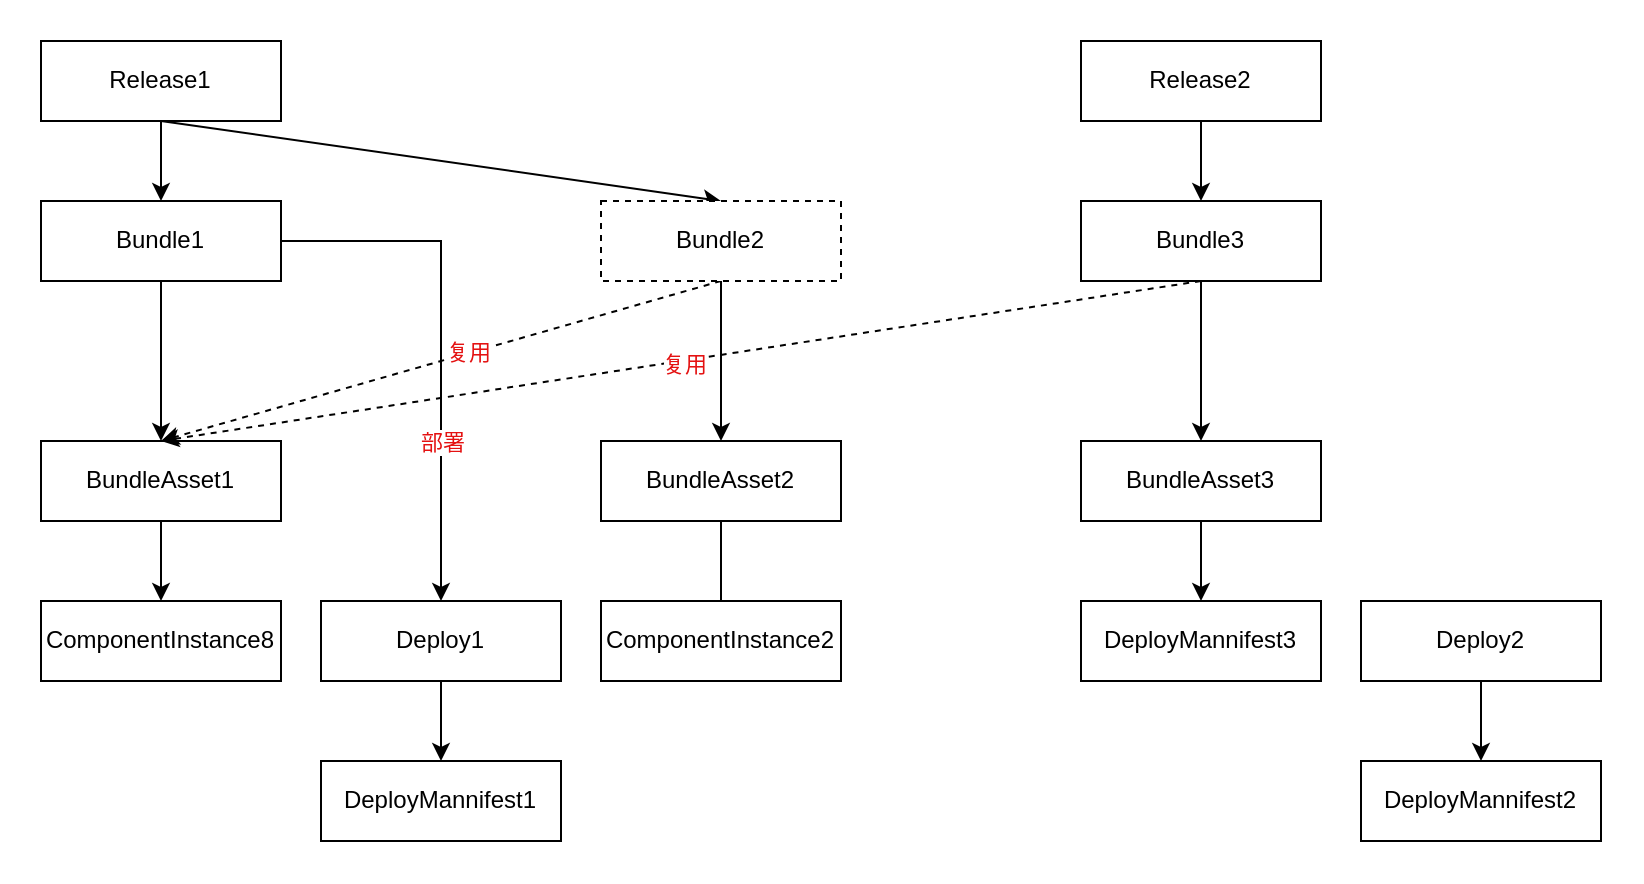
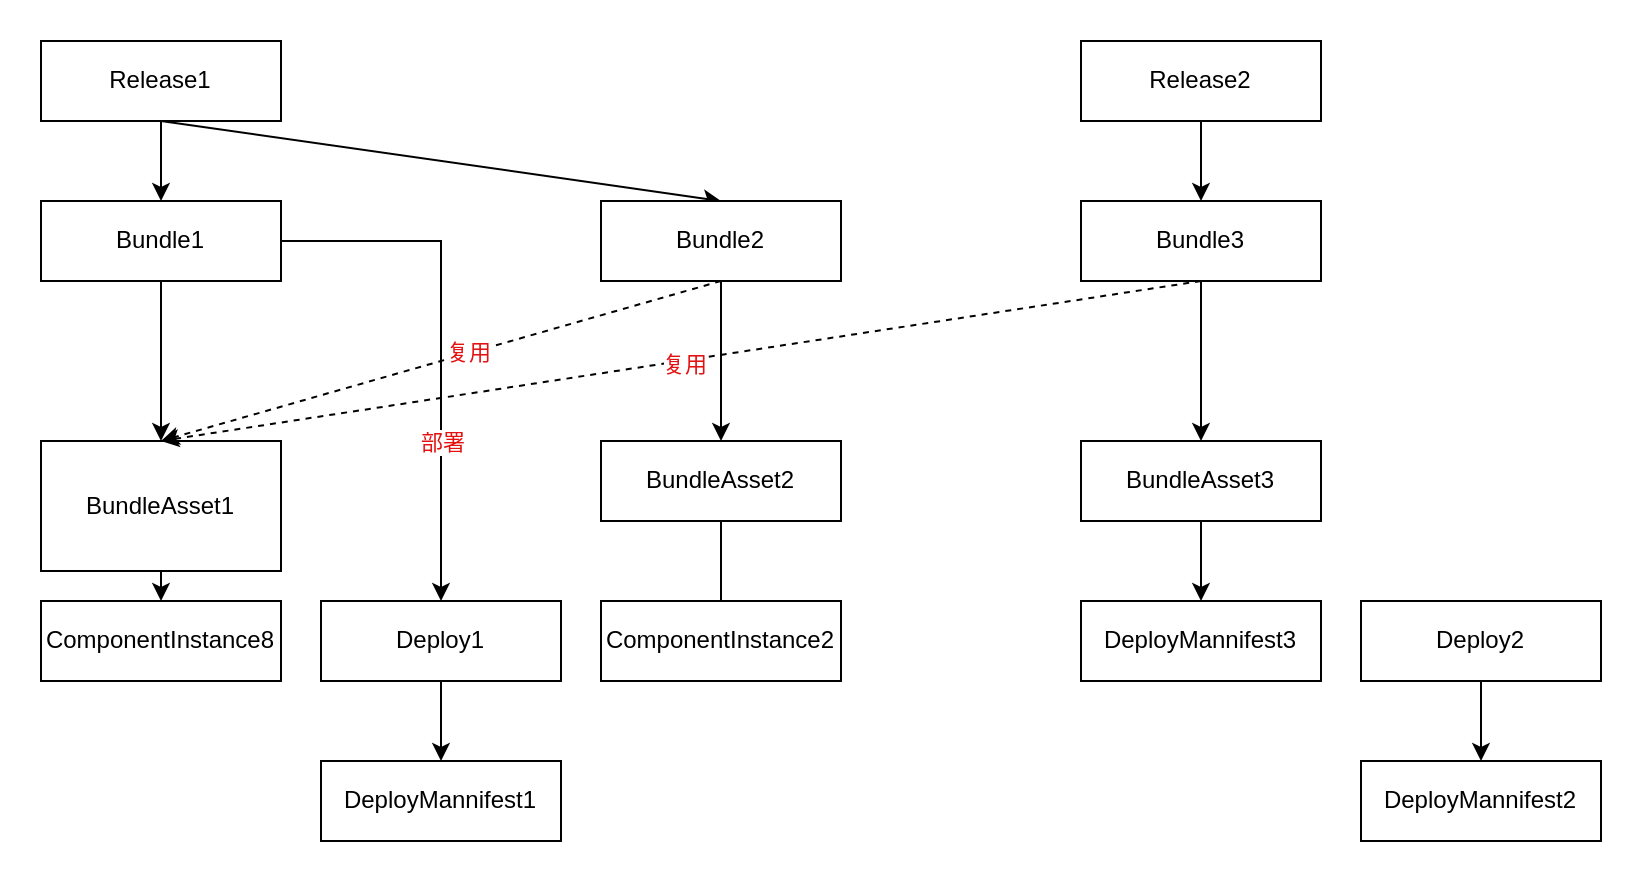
- <mxCell id="15" value="Bundle2" style="whiteSpace=wrap;html=1;dashed=1;" parent="1" vertex="1"><mxGeometry x="300" y="100" width="120" height="40" as="geometry" /></mxCell>
+ <mxCell id="15" value="Bundle2" style="whiteSpace=wrap;html=1;" parent="1" vertex="1"><mxGeometry x="300" y="100" width="120" height="40" as="geometry" /></mxCell>
- <mxCell id="9" value="BundleAsset1" style="whiteSpace=wrap;html=1;" parent="1" vertex="1"><mxGeometry x="20" y="220" width="120" height="40" as="geometry" /></mxCell>
+ <mxCell id="9" value="BundleAsset1" style="whiteSpace=wrap;html=1;" parent="1" vertex="1"><mxGeometry x="20" y="220" width="120" height="65" as="geometry" /></mxCell>
